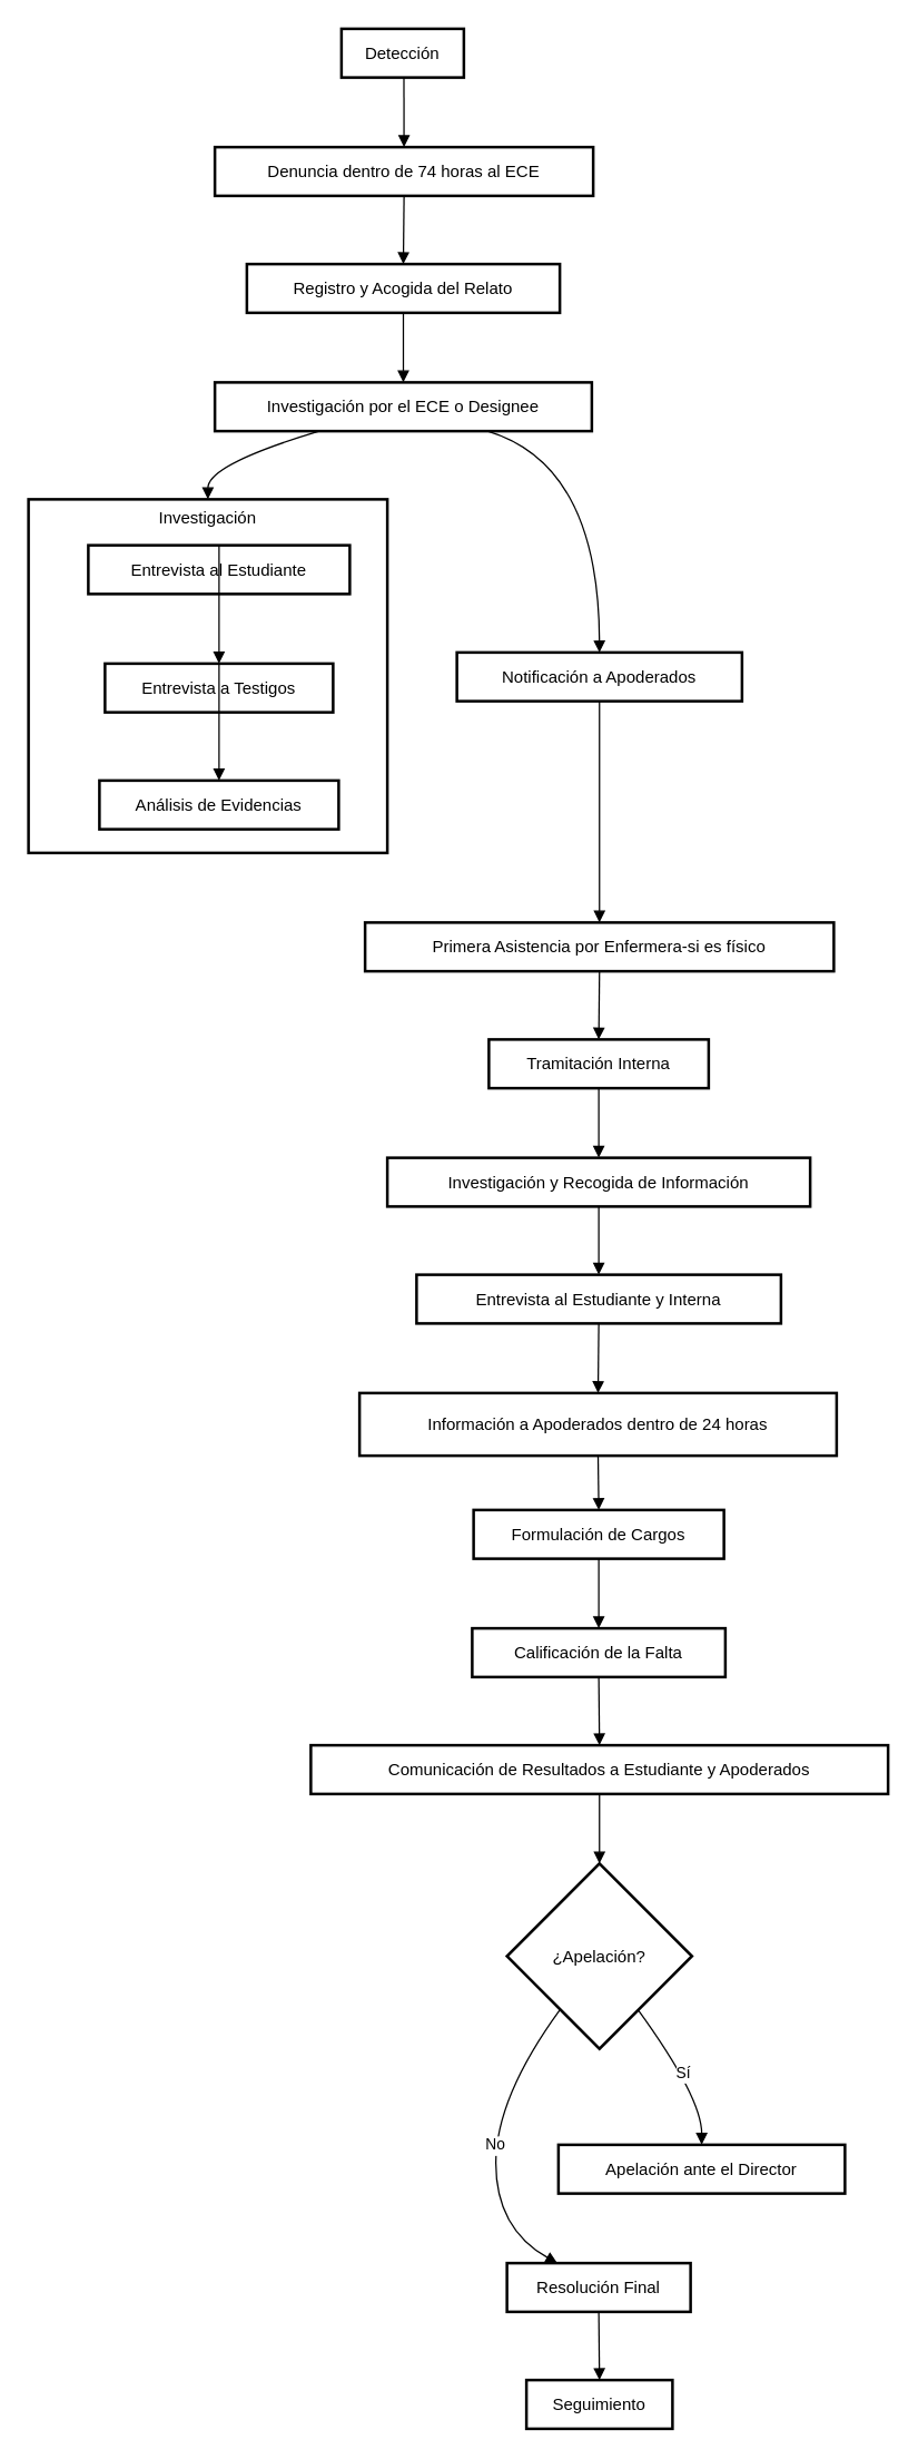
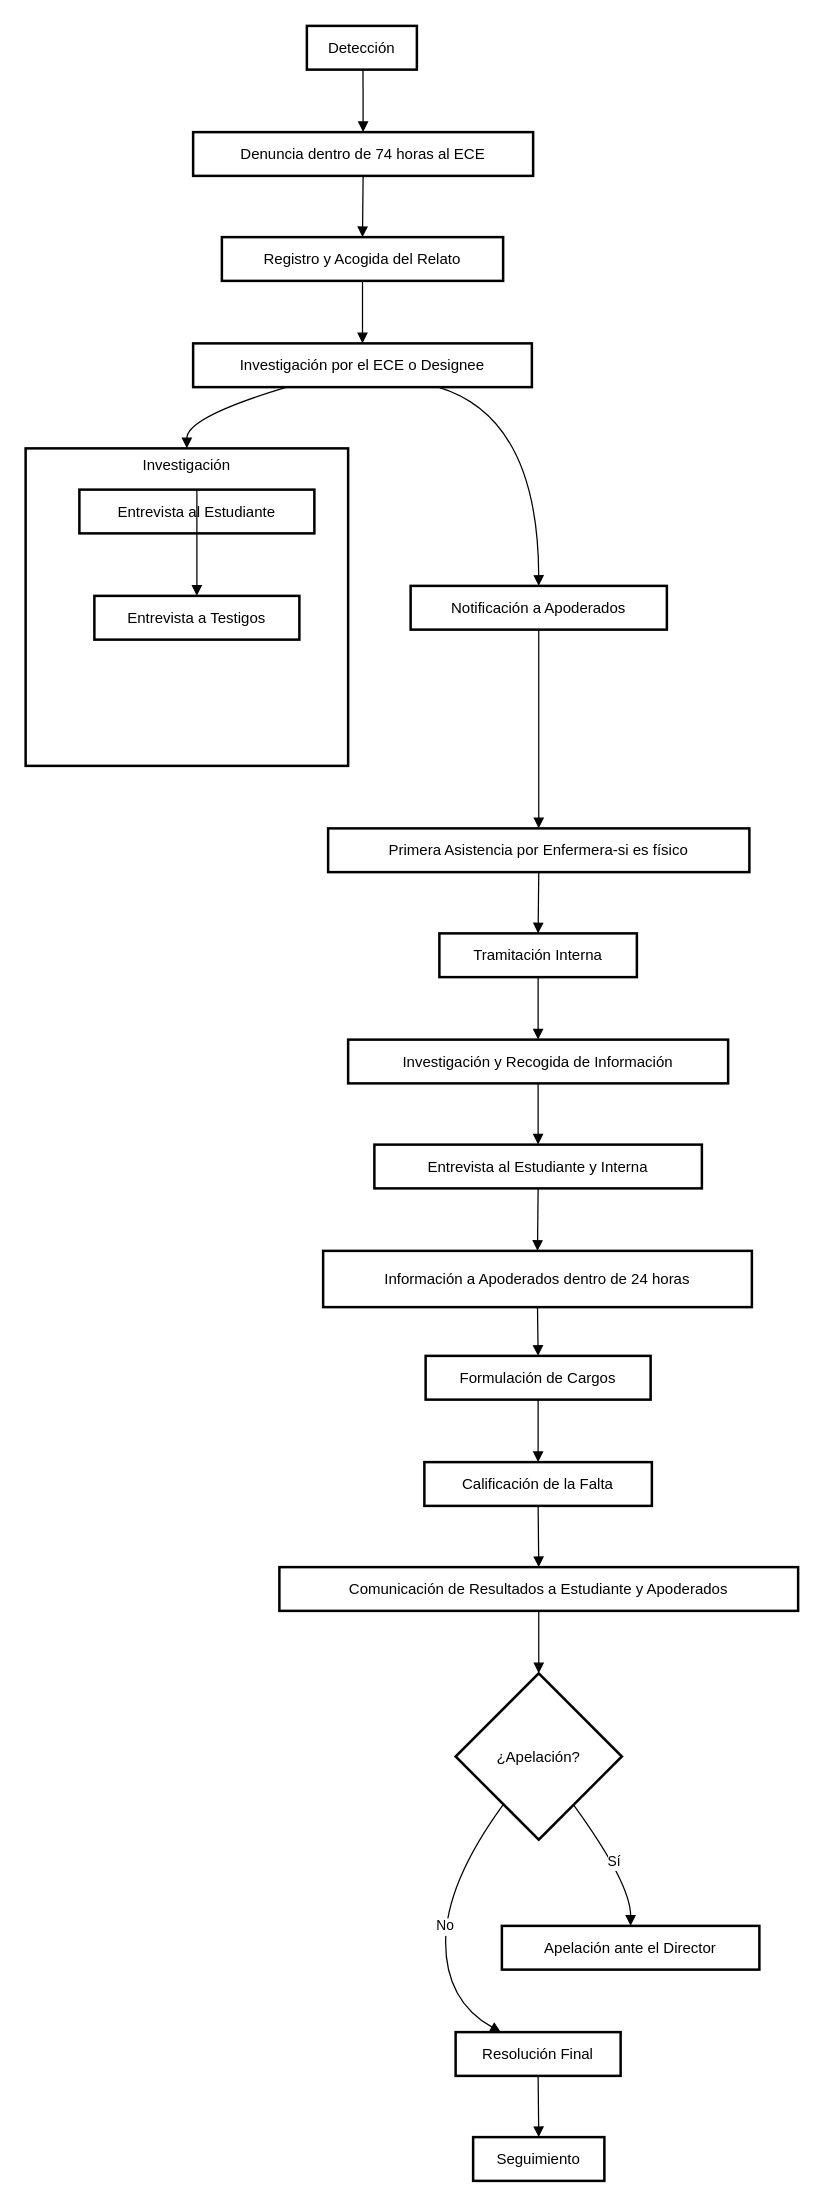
- <mxCell id="7" value="" style="curved=1;startArrow=none;endArrow=block;exitX=0.5;exitY=-8.69;entryX=0.5;entryY=-9.66;rounded=0;" edge="1" parent="2" source="4" target="5"><mxGeometry relative="1" as="geometry"><Array as="points" /></mxGeometry></mxCell>
- <mxCell id="5" value="Análisis de Evidencias" style="whiteSpace=wrap;strokeWidth=2;" vertex="1" parent="2"><mxGeometry x="51" y="202" width="172" height="35" as="geometry" /></mxCell>
